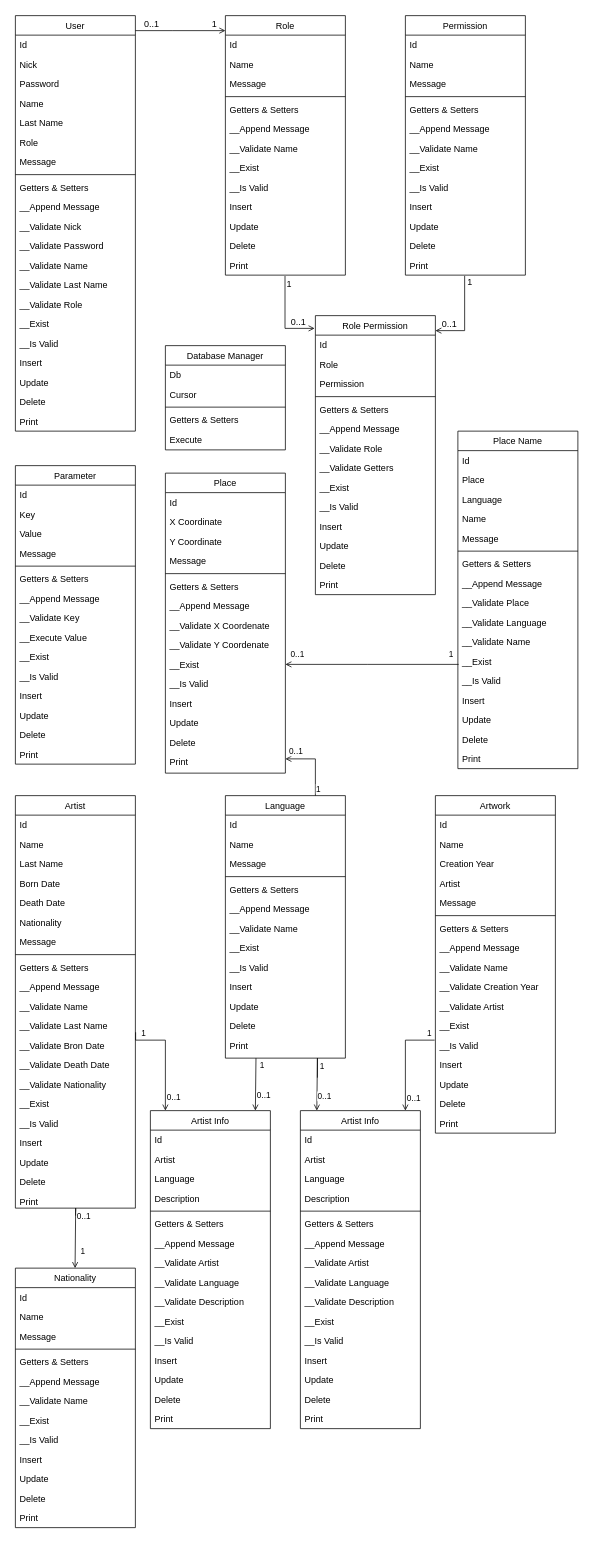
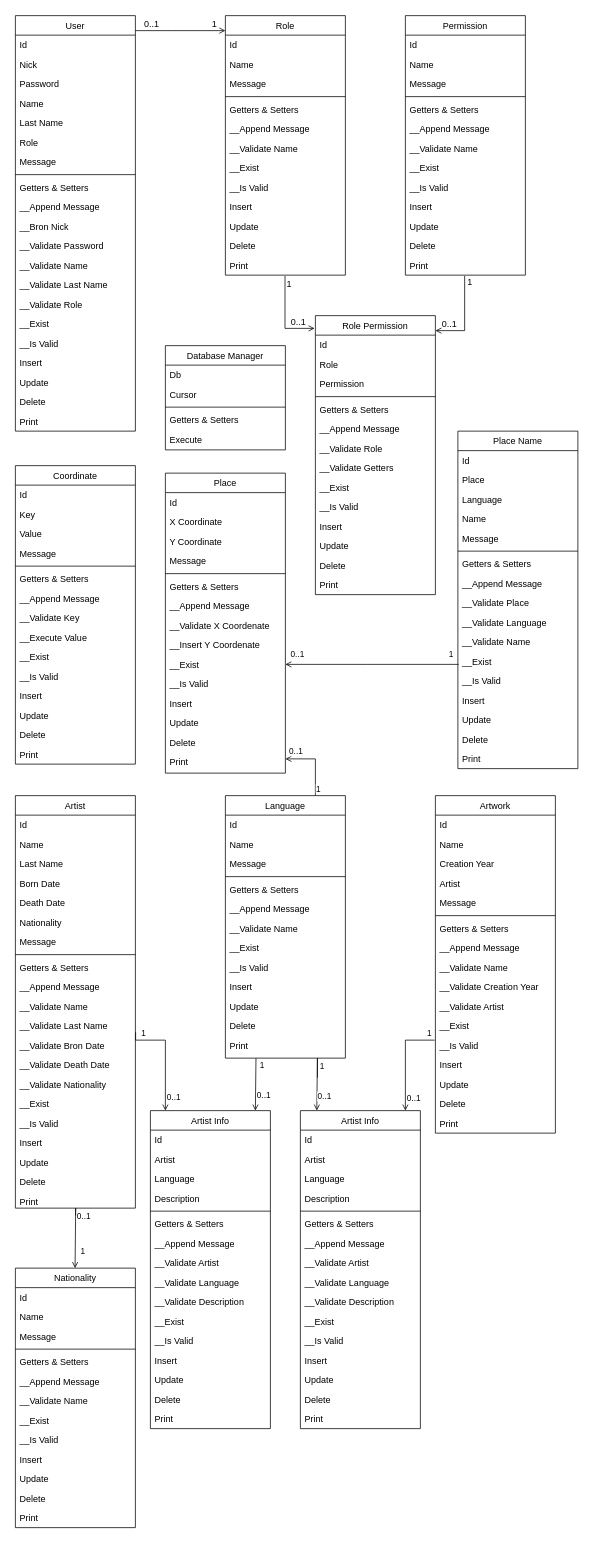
- <mxCell id="13" value="__Validate Nick" style="text;align=left;verticalAlign=top;spacingLeft=4;spacingRight=4;overflow=hidden;rotatable=0;points=[[0,0.5],[1,0.5]];portConstraint=eastwest;" parent="2" vertex="1"><mxGeometry y="268" width="160" height="26" as="geometry" /></mxCell>
+ <mxCell id="13" value="__Bron Nick" style="text;align=left;verticalAlign=top;spacingLeft=4;spacingRight=4;overflow=hidden;rotatable=0;points=[[0,0.5],[1,0.5]];portConstraint=eastwest;" parent="2" vertex="1"><mxGeometry y="268" width="160" height="26" as="geometry" /></mxCell>
- <mxCell id="136" value="Parameter" style="swimlane;fontStyle=0;align=center;verticalAlign=top;childLayout=stackLayout;horizontal=1;startSize=26;horizontalStack=0;resizeParent=1;resizeLast=0;collapsible=1;marginBottom=0;rounded=0;shadow=0;strokeWidth=1;" parent="1" vertex="1"><mxGeometry x="20" y="620" width="160" height="398" as="geometry"><mxRectangle x="550" y="140" width="160" height="26" as="alternateBounds" /></mxGeometry></mxCell>
+ <mxCell id="136" value="Coordinate" style="swimlane;fontStyle=0;align=center;verticalAlign=top;childLayout=stackLayout;horizontal=1;startSize=26;horizontalStack=0;resizeParent=1;resizeLast=0;collapsible=1;marginBottom=0;rounded=0;shadow=0;strokeWidth=1;" parent="1" vertex="1"><mxGeometry x="20" y="620" width="160" height="398" as="geometry"><mxRectangle x="550" y="140" width="160" height="26" as="alternateBounds" /></mxGeometry></mxCell>
- <mxCell id="224" value="__Validate Y Coordenate" style="text;align=left;verticalAlign=top;spacingLeft=4;spacingRight=4;overflow=hidden;rotatable=0;points=[[0,0.5],[1,0.5]];portConstraint=eastwest;" vertex="1" parent="215"><mxGeometry y="216" width="160" height="26" as="geometry" /></mxCell>
+ <mxCell id="224" value="__Insert Y Coordenate" style="text;align=left;verticalAlign=top;spacingLeft=4;spacingRight=4;overflow=hidden;rotatable=0;points=[[0,0.5],[1,0.5]];portConstraint=eastwest;" vertex="1" parent="215"><mxGeometry y="216" width="160" height="26" as="geometry" /></mxCell>
